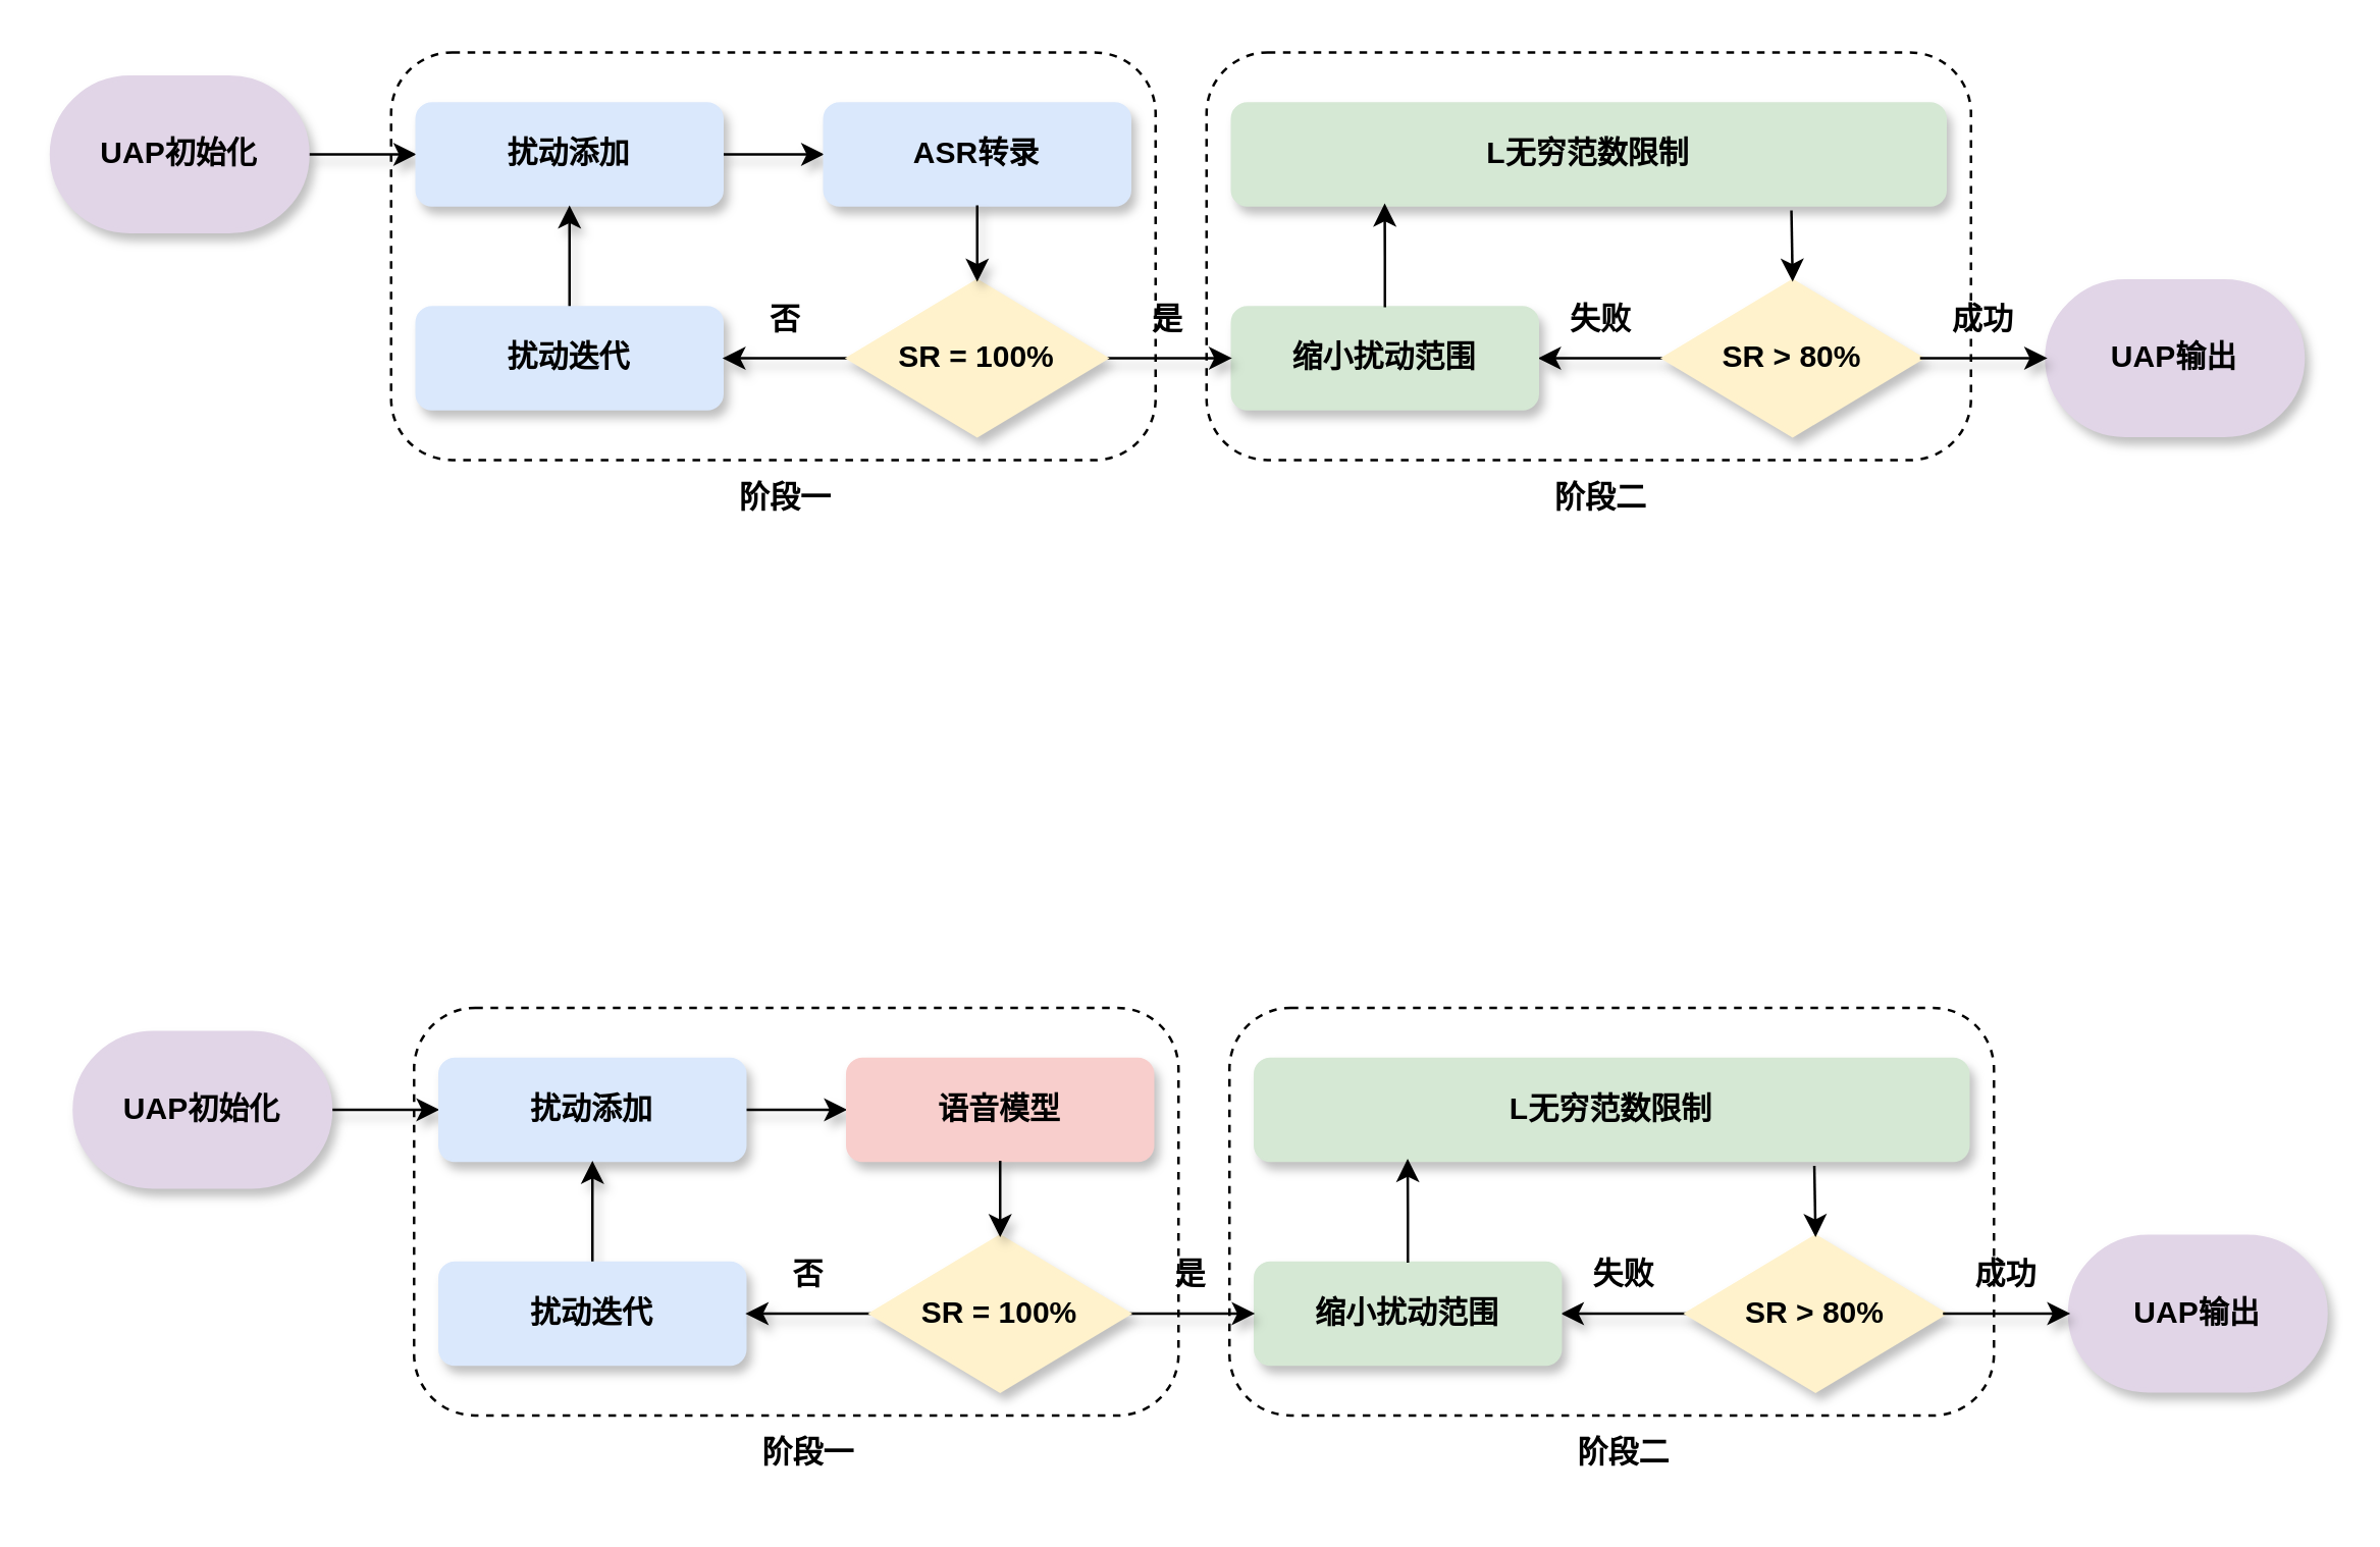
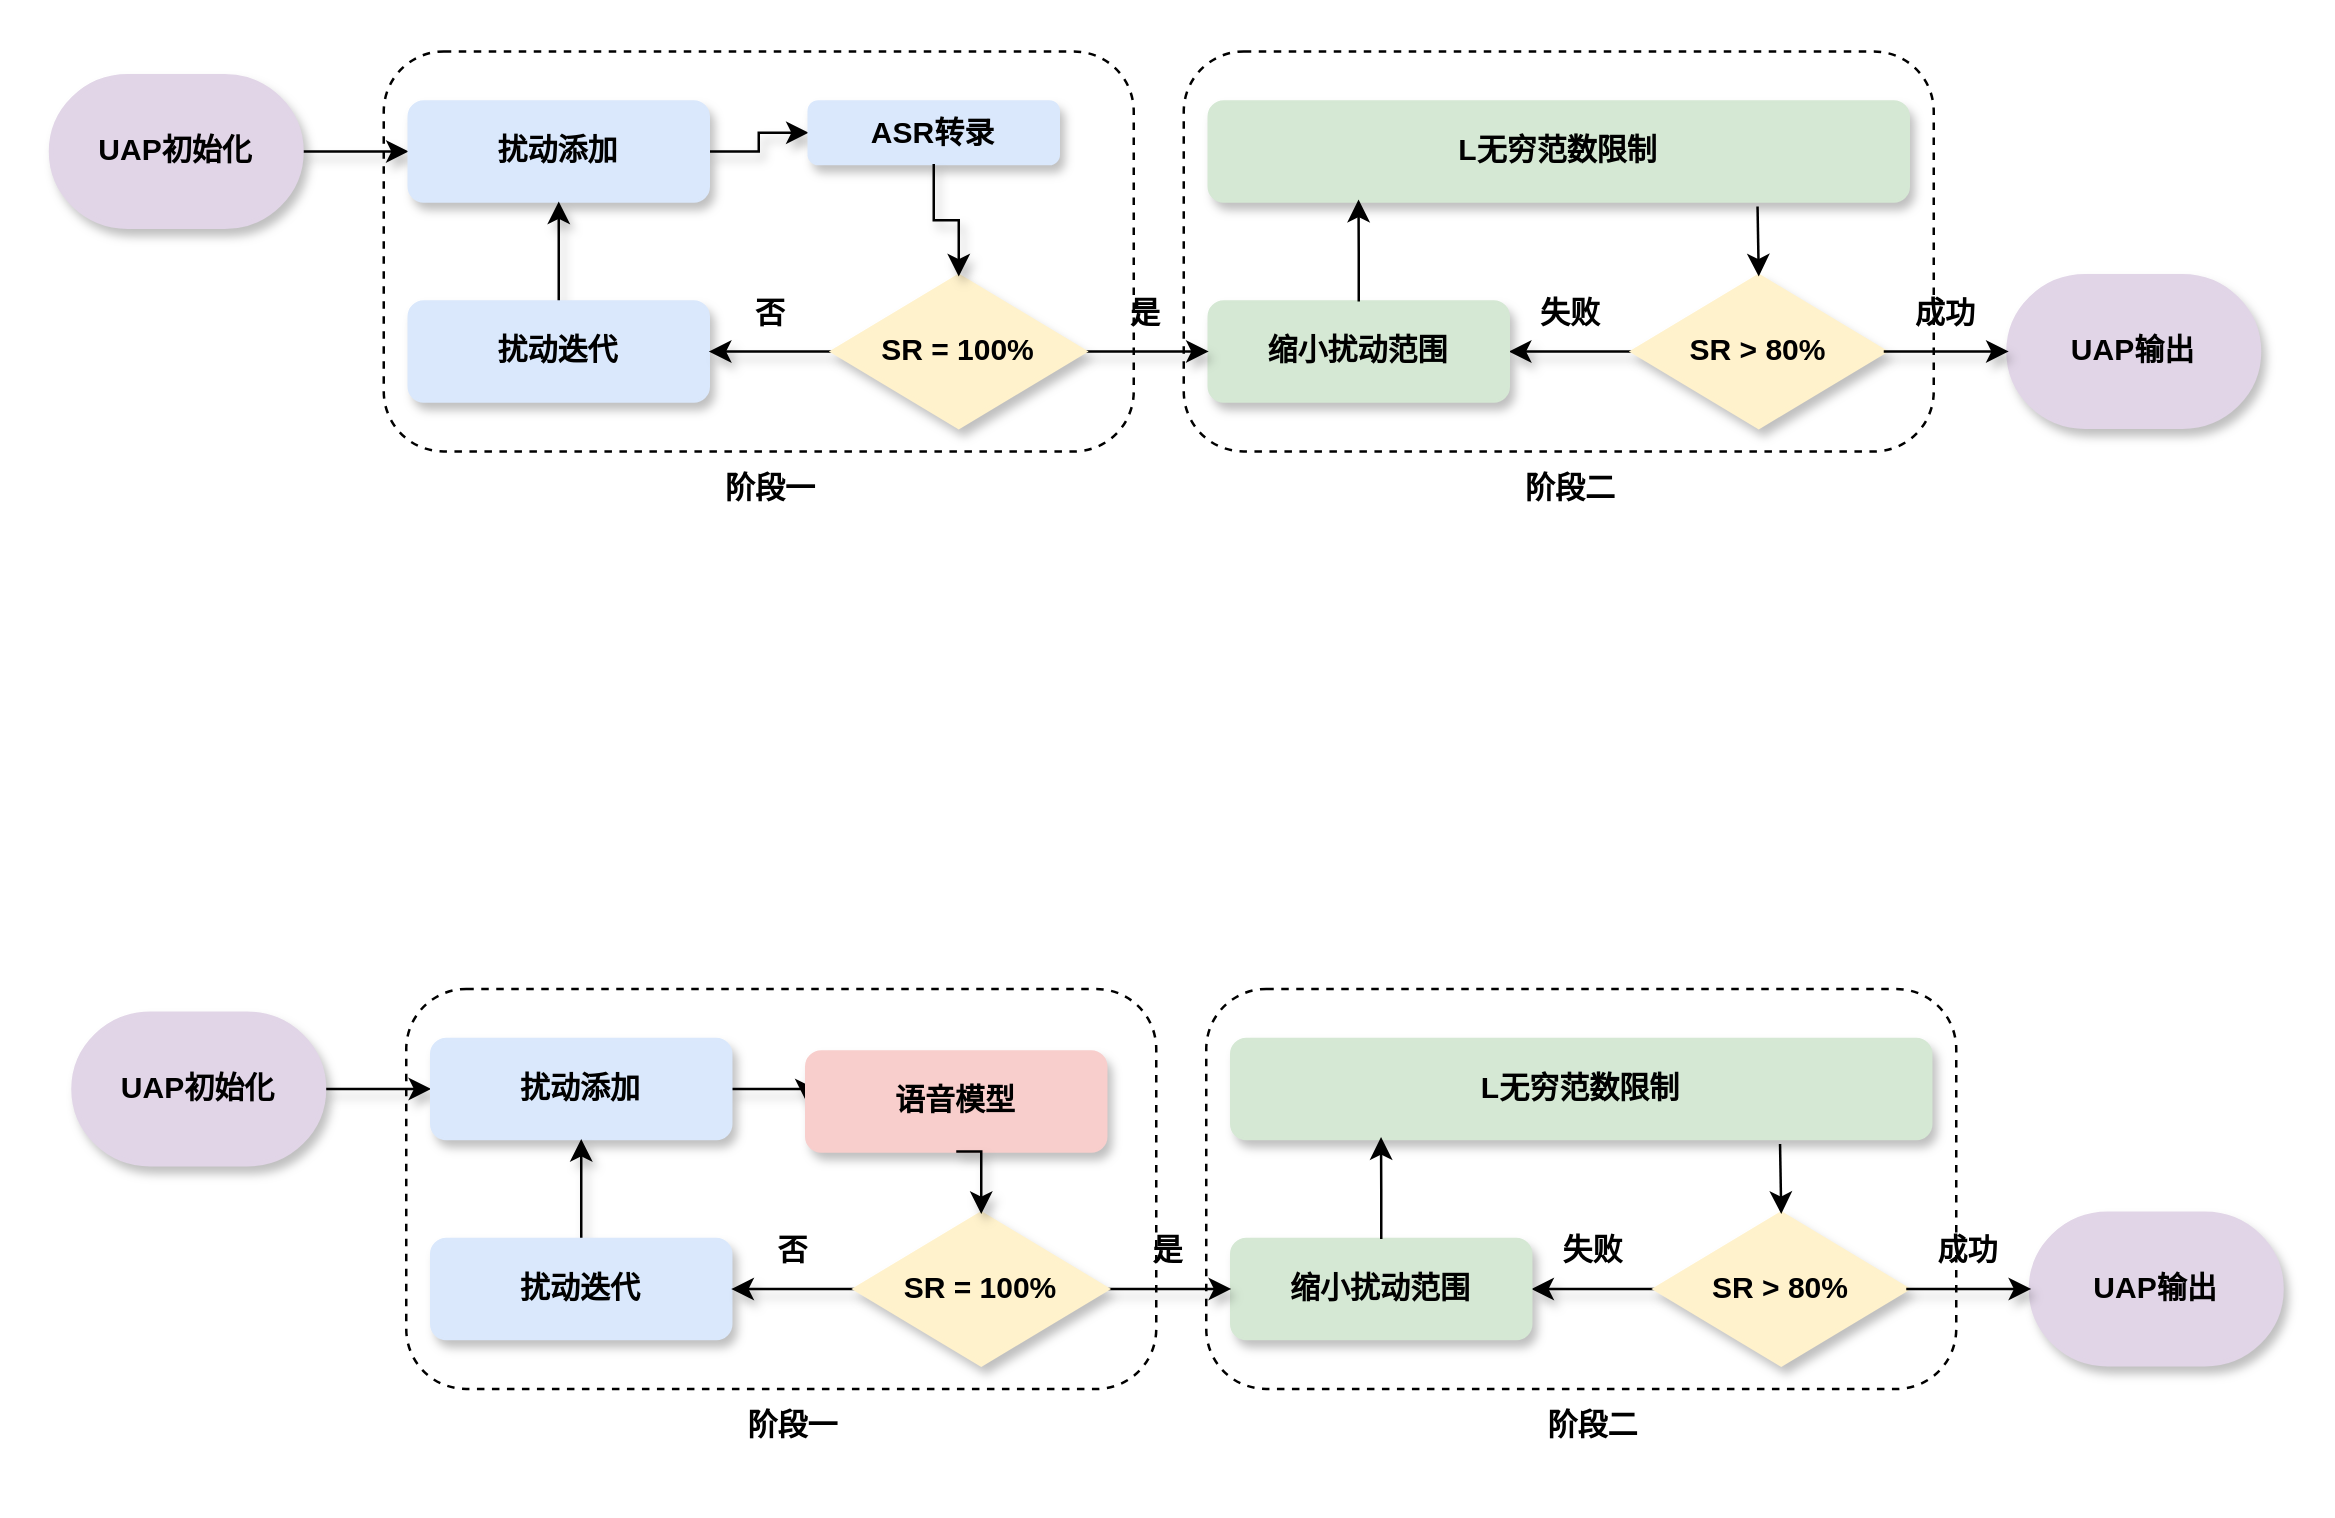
- <mxCell id="16" value="ASR转录" style="rounded=1;whiteSpace=wrap;html=1;fontStyle=1;fillColor=#DAE8FC;strokeColor=#DAE8FC;shadow=1;" parent="1" vertex="1"><mxGeometry x="323" y="40" width="120" height="40" as="geometry" /></mxCell>
+ <mxCell id="16" value="ASR转录" style="rounded=1;whiteSpace=wrap;html=1;fontStyle=1;fillColor=#DAE8FC;strokeColor=#DAE8FC;shadow=1;" parent="1" vertex="1"><mxGeometry x="323" y="40" width="100" height="25" as="geometry" /></mxCell>
- <mxCell id="43" value="语音模型" style="rounded=1;whiteSpace=wrap;html=1;fontStyle=1;fillColor=#F8CECC;strokeColor=#F8CECC;shadow=1;" vertex="1" parent="1"><mxGeometry x="332" y="415" width="120" height="40" as="geometry" /></mxCell>
+ <mxCell id="43" value="语音模型" style="rounded=1;whiteSpace=wrap;html=1;fontStyle=1;fillColor=#F8CECC;strokeColor=#F8CECC;shadow=1;" vertex="1" parent="1"><mxGeometry x="322" y="420" width="120" height="40" as="geometry" /></mxCell>
